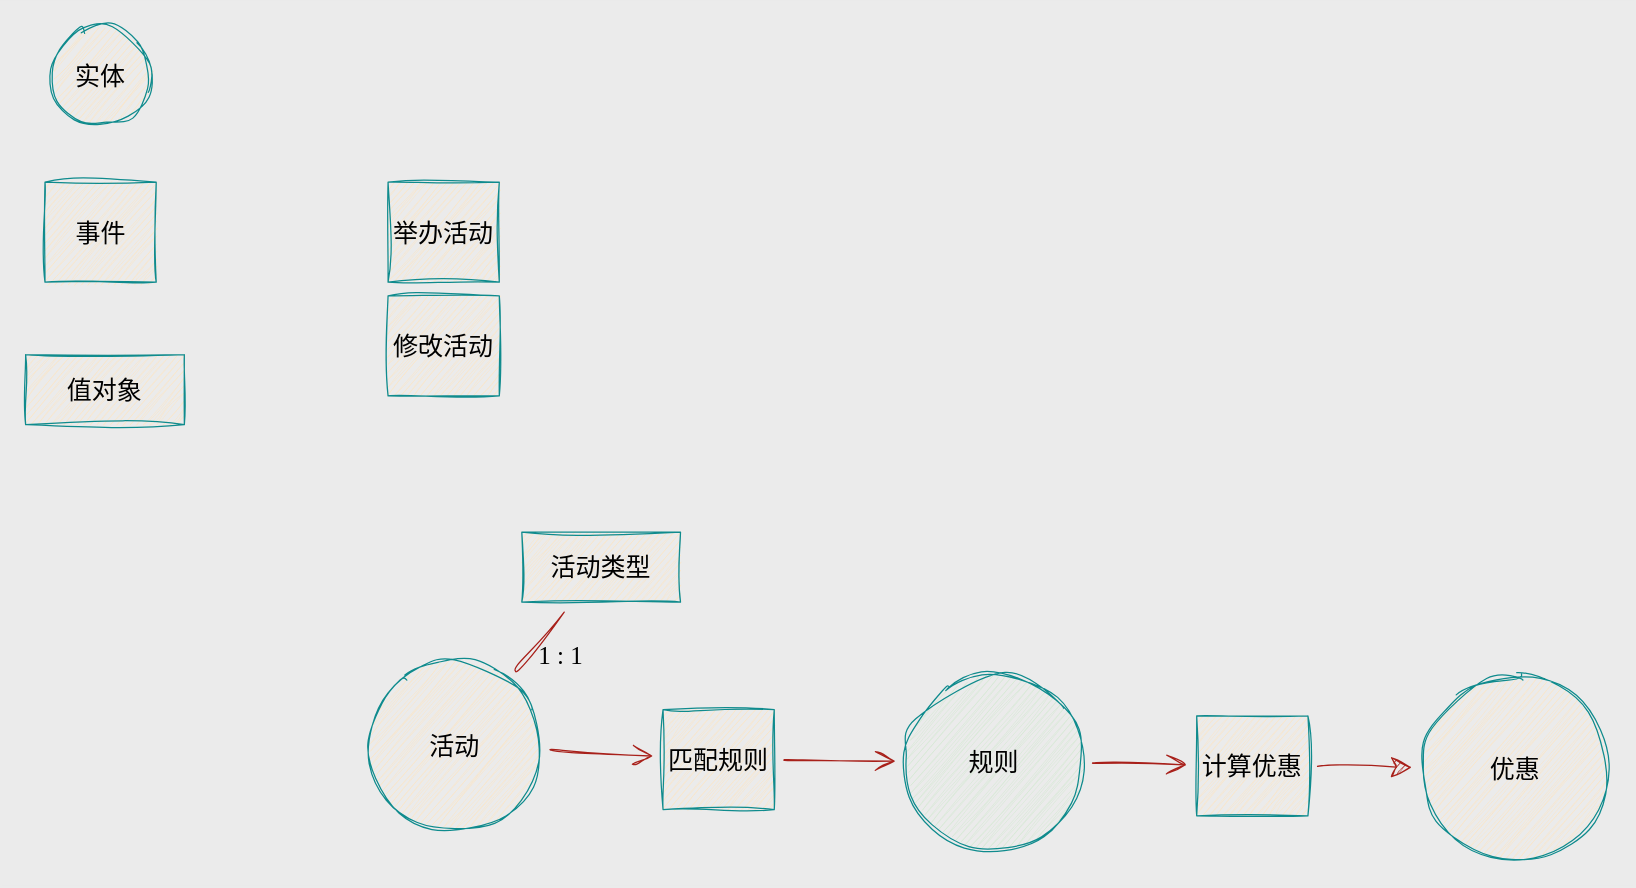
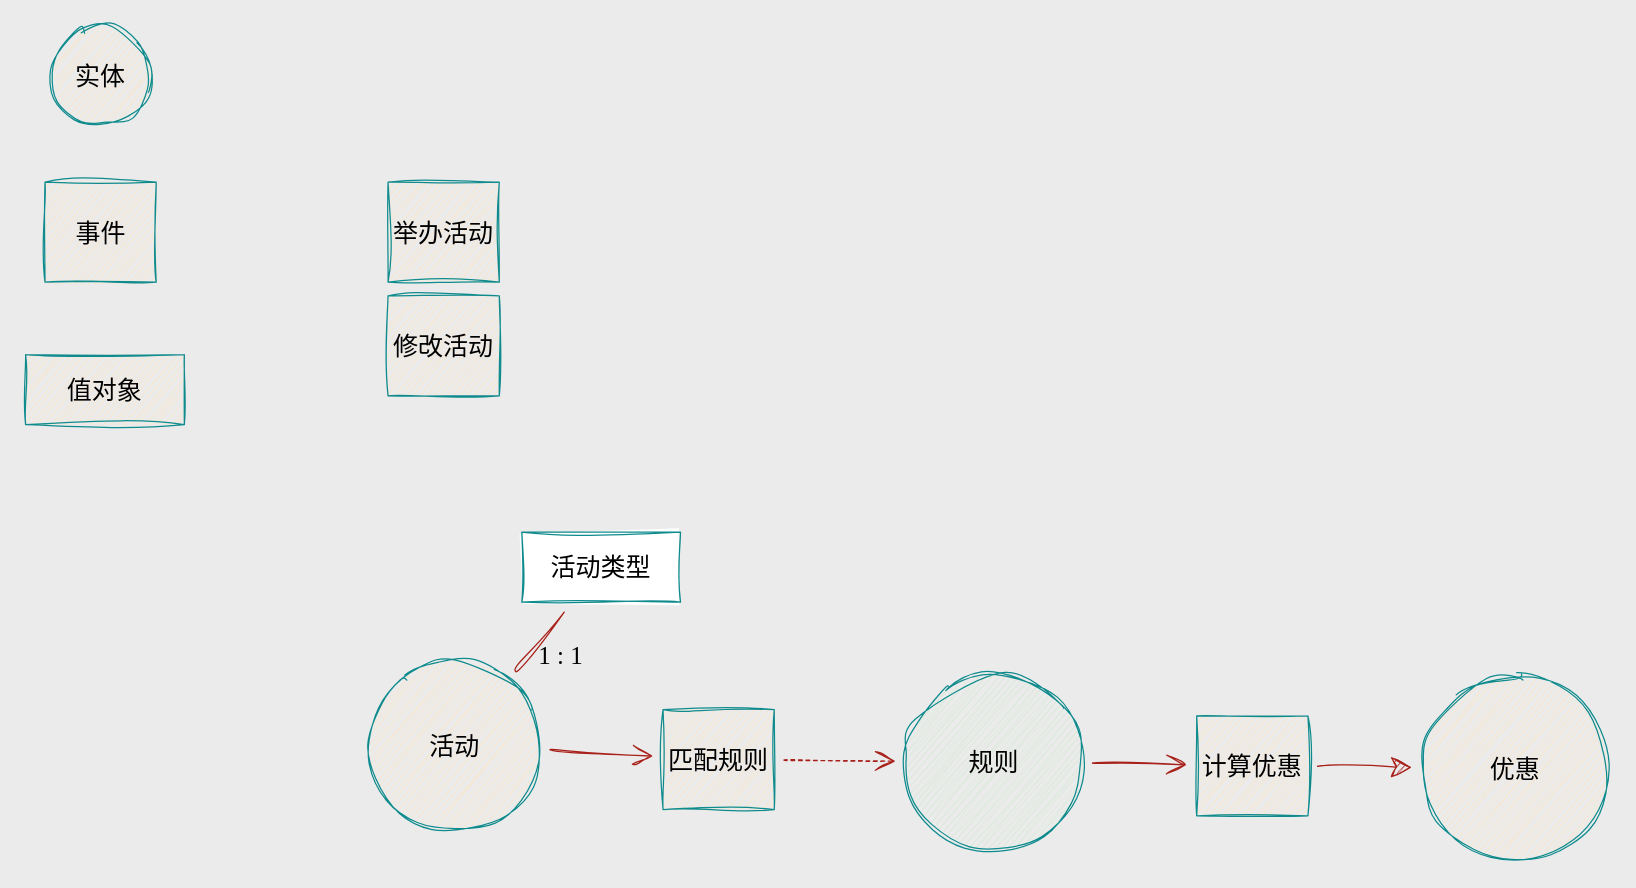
- <mxCell id="3" value="活动类型" style="rounded=0;whiteSpace=wrap;html=1;sketch=1;hachureGap=4;jiggle=2;curveFitting=1;fontFamily=Architects Daughter;fontSource=https%3A%2F%2Ffonts.googleapis.com%2Fcss%3Ffamily%3DArchitects%2BDaughter;fontSize=20;labelBackgroundColor=none;fillColor=#FAE5C7;strokeColor=#0F8B8D;fontColor=default;" vertex="1" parent="1"><mxGeometry x="417" y="425" width="127" height="56" as="geometry" /></mxCell>
+ <mxCell id="3" value="活动类型" style="rounded=0;whiteSpace=wrap;html=1;sketch=1;hachureGap=4;jiggle=2;curveFitting=1;fontFamily=Architects Daughter;fontSource=https%3A%2F%2Ffonts.googleapis.com%2Fcss%3Ffamily%3DArchitects%2BDaughter;fontSize=20;labelBackgroundColor=none;fillColor=#ffffff;strokeColor=#0F8B8D;fontColor=default;" vertex="1" parent="1"><mxGeometry x="417" y="425" width="127" height="56" as="geometry" /></mxCell>
- <mxCell id="14" style="edgeStyle=none;curved=1;rounded=0;sketch=1;hachureGap=4;jiggle=2;curveFitting=1;orthogonalLoop=1;jettySize=auto;html=1;fontFamily=Architects Daughter;fontSource=https%3A%2F%2Ffonts.googleapis.com%2Fcss%3Ffamily%3DArchitects%2BDaughter;fontSize=16;endArrow=open;startSize=14;endSize=14;sourcePerimeterSpacing=8;targetPerimeterSpacing=8;labelBackgroundColor=none;strokeColor=#A8201A;fontColor=default;" edge="1" parent="1" source="15" target="9"><mxGeometry relative="1" as="geometry" /></mxCell>
+ <mxCell id="14" style="edgeStyle=none;curved=1;rounded=0;sketch=1;hachureGap=4;jiggle=2;curveFitting=1;orthogonalLoop=1;jettySize=auto;html=1;fontFamily=Architects Daughter;fontSource=https%3A%2F%2Ffonts.googleapis.com%2Fcss%3Ffamily%3DArchitects%2BDaughter;fontSize=16;endArrow=open;startSize=14;endSize=14;sourcePerimeterSpacing=8;targetPerimeterSpacing=8;labelBackgroundColor=none;strokeColor=#A8201A;fontColor=default;dashed=1;" edge="1" parent="1" source="15" target="9"><mxGeometry relative="1" as="geometry" /></mxCell>
